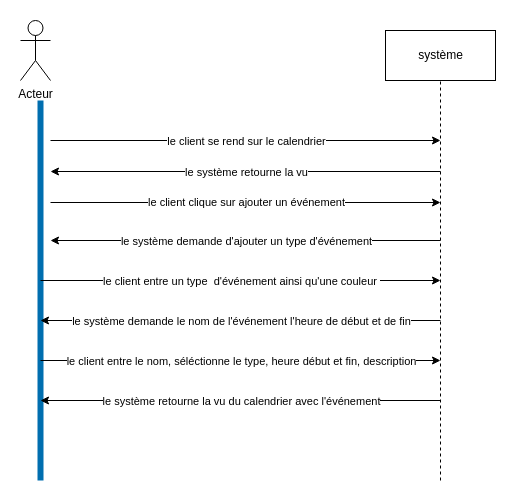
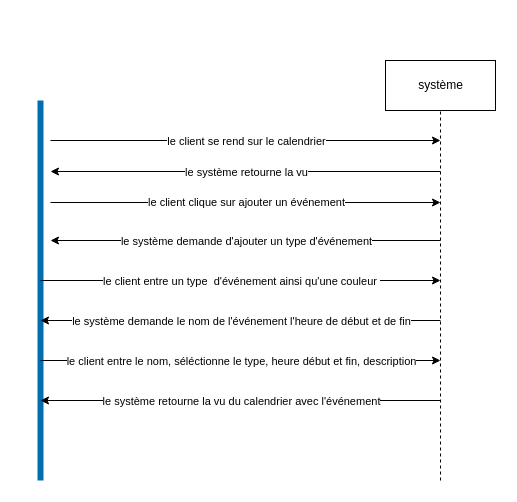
- <mxCell id="2" value="Acteur" style="shape=umlActor;verticalLabelPosition=bottom;verticalAlign=top;html=1;" vertex="1" parent="1"><mxGeometry x="20" y="20" width="30" height="60" as="geometry" /></mxCell>
- <mxCell id="3" value="système" style="html=1;" vertex="1" parent="1"><mxGeometry x="385" y="30" width="110" height="50" as="geometry" /></mxCell>
+ <mxCell id="3" value="système" style="html=1;" vertex="1" parent="1"><mxGeometry x="385" y="60" width="110" height="50" as="geometry" /></mxCell>
